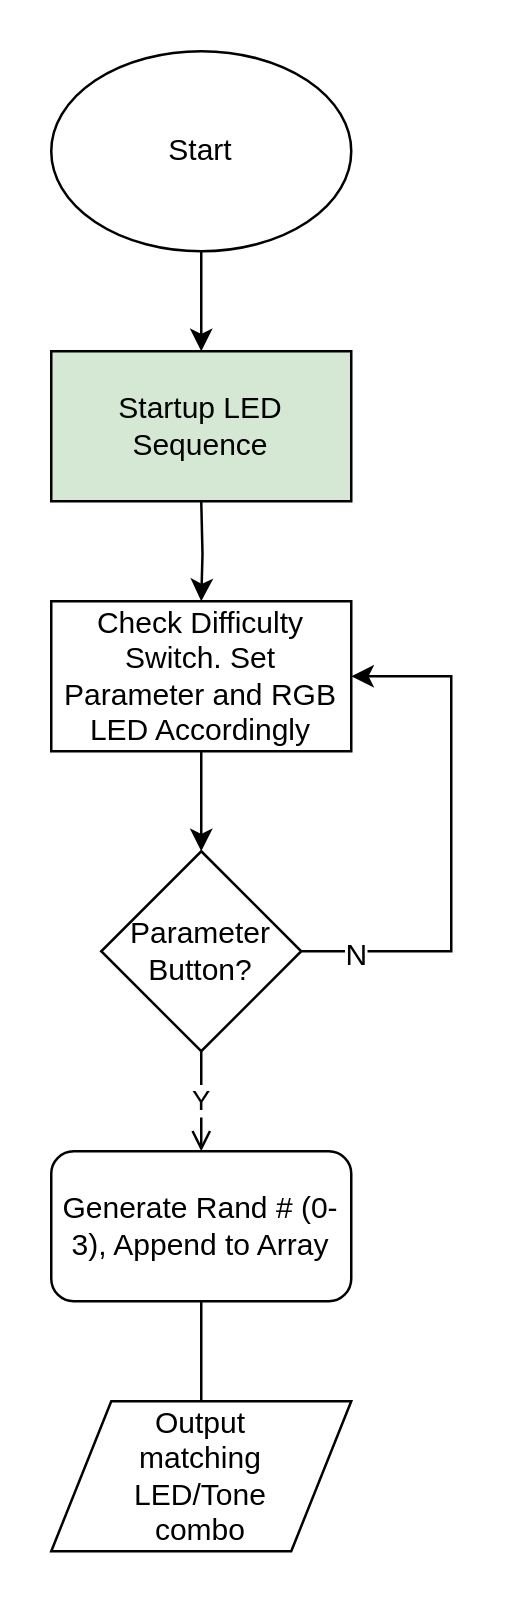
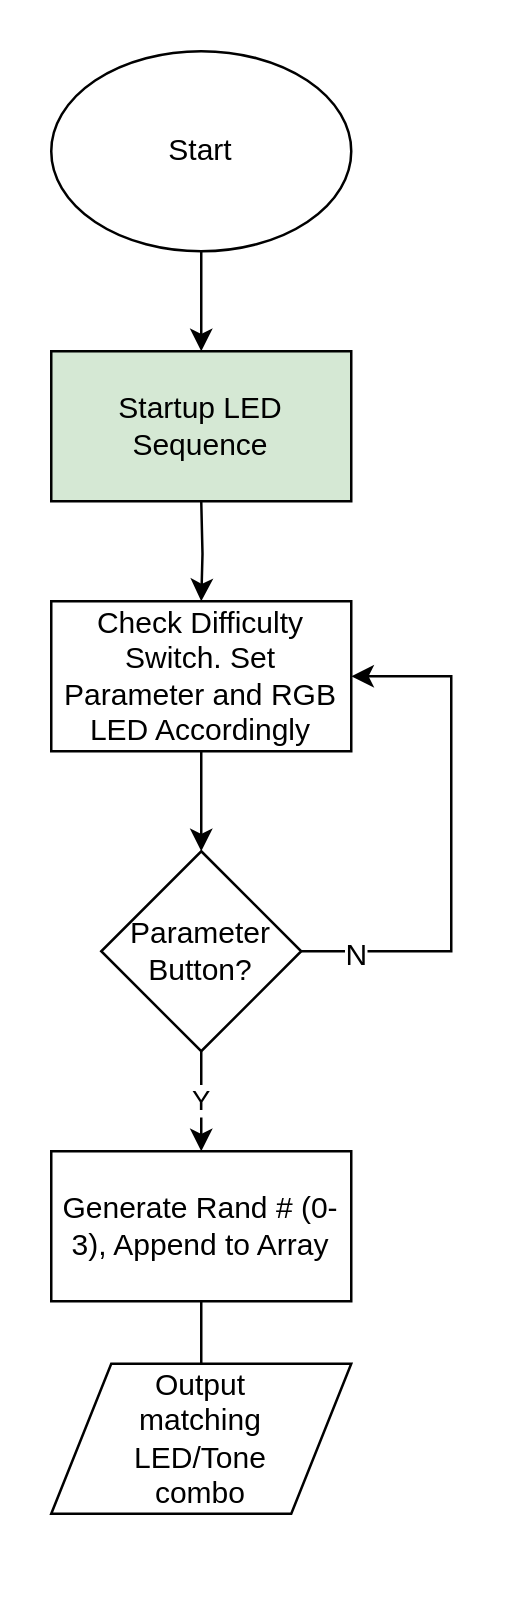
- <mxCell id="10" value="Y" style="edgeStyle=orthogonalEdgeStyle;rounded=0;orthogonalLoop=1;jettySize=auto;html=1;endArrow=open;" edge="1" parent="1" source="11" target="13"><mxGeometry relative="1" as="geometry" /></mxCell>
+ <mxCell id="10" value="Y" style="edgeStyle=orthogonalEdgeStyle;rounded=0;orthogonalLoop=1;jettySize=auto;html=1;" edge="1" parent="1" source="11" target="13"><mxGeometry relative="1" as="geometry" /></mxCell>
- <mxCell id="13" value="Generate Rand # (0-3), Append to Array" style="whiteSpace=wrap;html=1;rounded=1;" vertex="1" parent="1"><mxGeometry x="20" y="460" width="120" height="60" as="geometry" /></mxCell>
+ <mxCell id="13" value="Generate Rand # (0-3), Append to Array" style="rounded=0;whiteSpace=wrap;html=1;" vertex="1" parent="1"><mxGeometry x="20" y="460" width="120" height="60" as="geometry" /></mxCell>
- <mxCell id="14" value="&lt;div&gt;Output&lt;/div&gt;&lt;div&gt;matching&lt;/div&gt;&lt;div&gt;LED/Tone&lt;/div&gt;&lt;div&gt;combo&lt;/div&gt;" style="shape=parallelogram;perimeter=parallelogramPerimeter;whiteSpace=wrap;html=1;" vertex="1" parent="1"><mxGeometry x="20" y="560" width="120" height="60" as="geometry" /></mxCell>
+ <mxCell id="14" value="&lt;div&gt;Output&lt;/div&gt;&lt;div&gt;matching&lt;/div&gt;&lt;div&gt;LED/Tone&lt;/div&gt;&lt;div&gt;combo&lt;/div&gt;" style="shape=parallelogram;perimeter=parallelogramPerimeter;whiteSpace=wrap;html=1;" vertex="1" parent="1"><mxGeometry x="20" y="545" width="120" height="60" as="geometry" /></mxCell>
